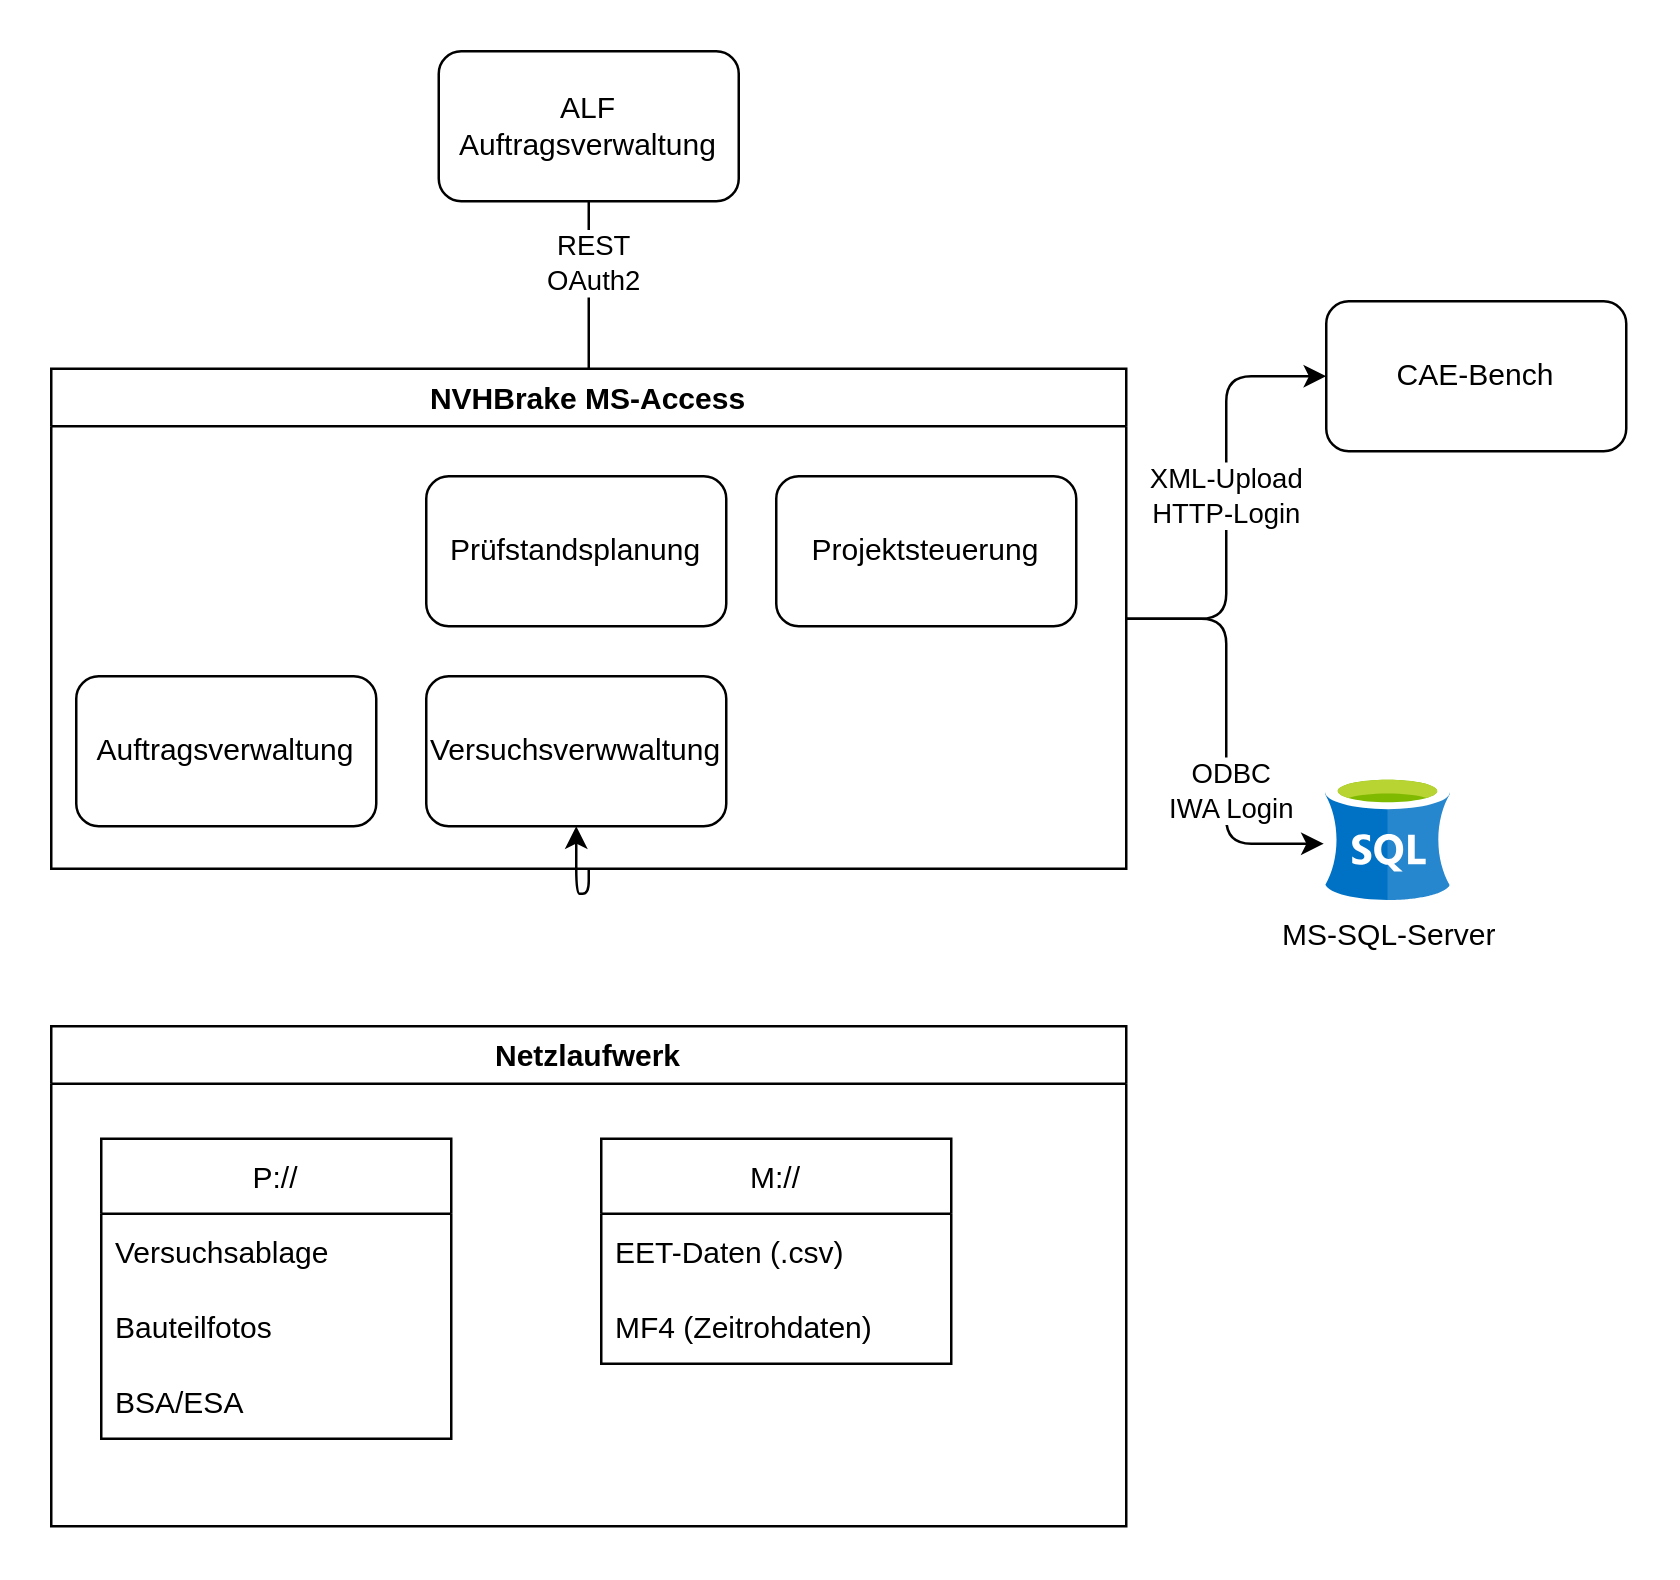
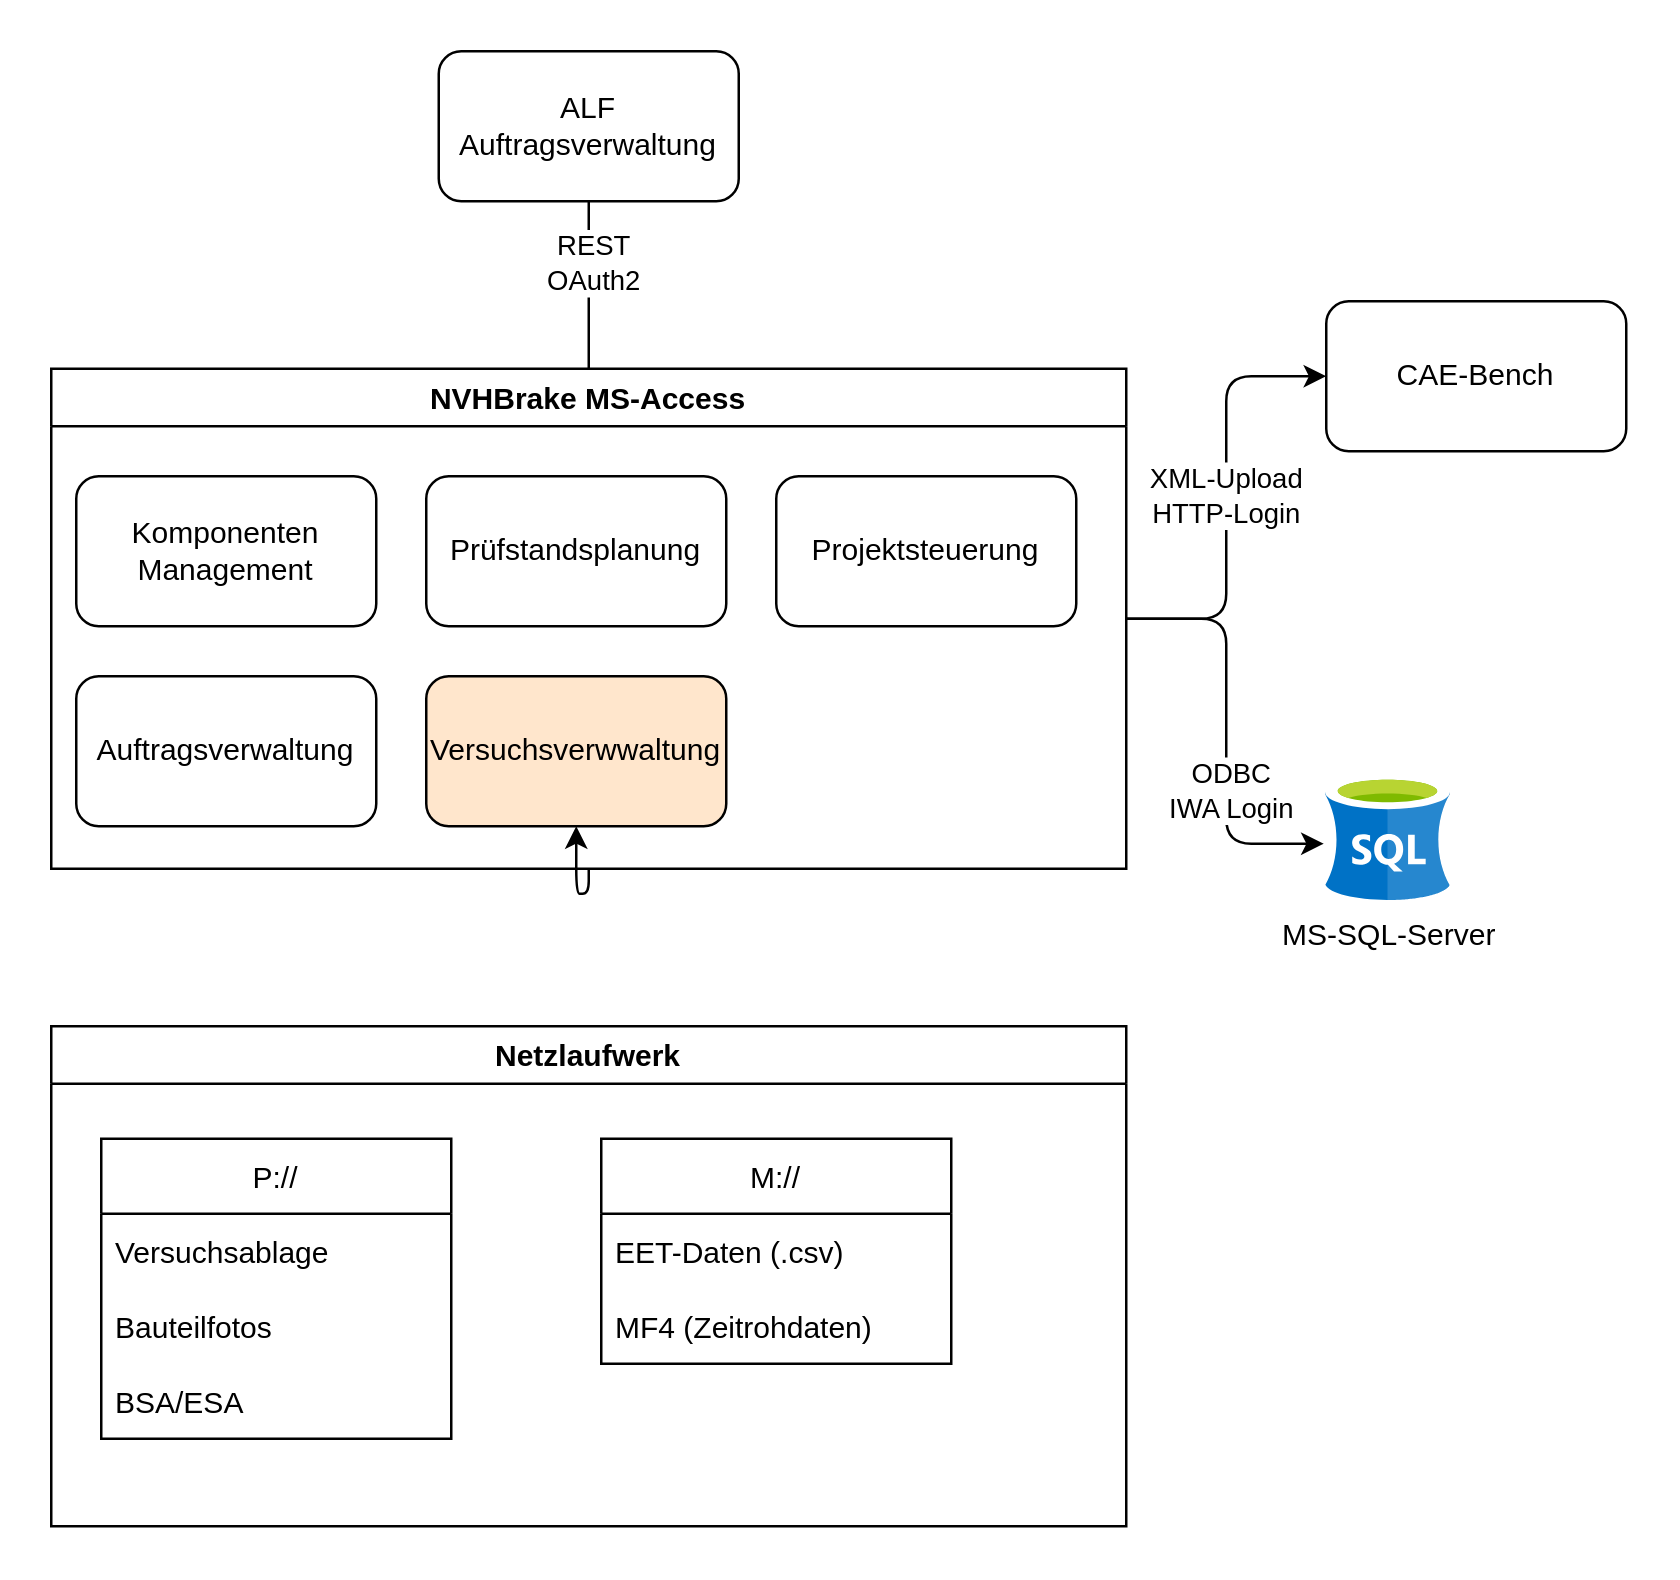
+ <mxCell id="7" value="Komponenten&lt;br&gt;Management" style="rounded=1;whiteSpace=wrap;html=1;" vertex="1" parent="6"><mxGeometry x="10" y="43" width="120" height="60" as="geometry" /></mxCell>
- <mxCell id="10" value="Versuchsverwwaltung" style="rounded=1;whiteSpace=wrap;html=1;" vertex="1" parent="6"><mxGeometry x="150" y="123" width="120" height="60" as="geometry" /></mxCell>
+ <mxCell id="10" value="Versuchsverwwaltung" style="rounded=1;whiteSpace=wrap;html=1;fillColor=#ffe6cc;" vertex="1" parent="6"><mxGeometry x="150" y="123" width="120" height="60" as="geometry" /></mxCell>
